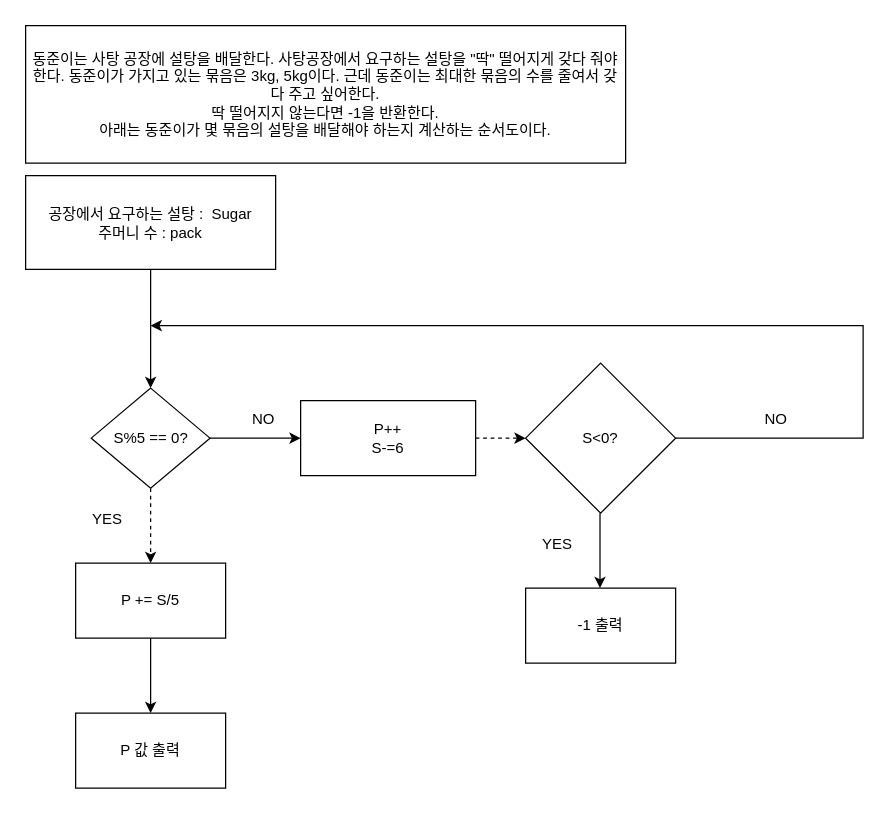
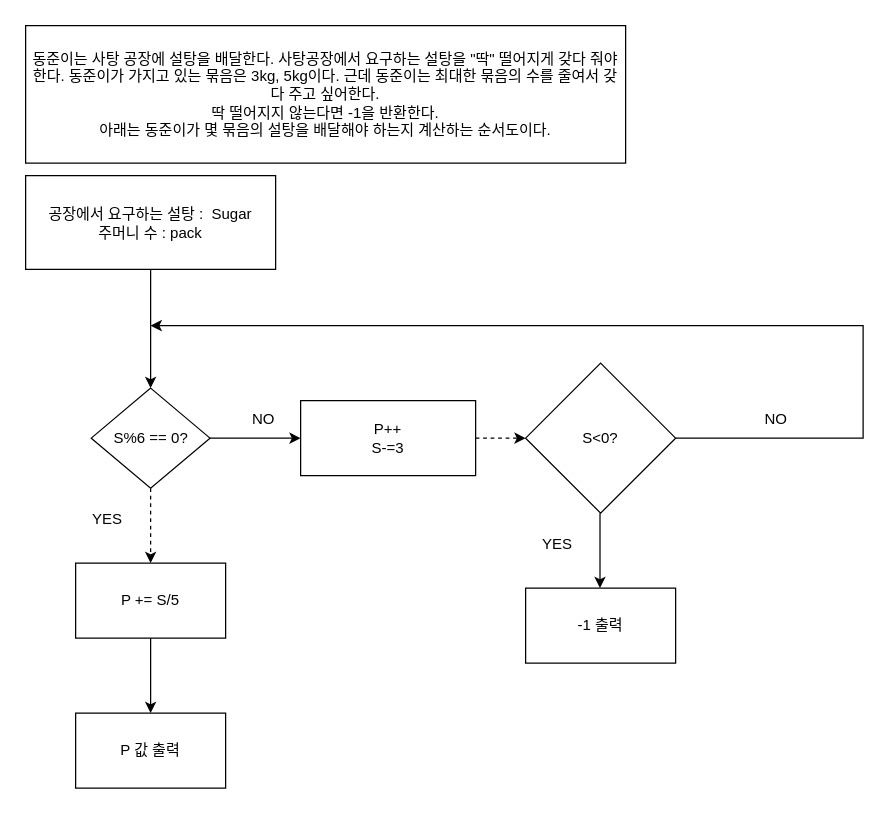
- <mxCell id="14" value="S%5 == 0?" style="rhombus;whiteSpace=wrap;html=1;" parent="1" vertex="1"><mxGeometry x="72.5" y="310" width="95" height="80" as="geometry" /></mxCell>
+ <mxCell id="14" value="S%6 == 0?" style="rhombus;whiteSpace=wrap;html=1;" parent="1" vertex="1"><mxGeometry x="72.5" y="310" width="95" height="80" as="geometry" /></mxCell>
- <mxCell id="5" value="P++&lt;br&gt;S-=6" style="rounded=0;whiteSpace=wrap;html=1;" parent="1" vertex="1"><mxGeometry x="240" y="320" width="140" height="60" as="geometry" /></mxCell>
+ <mxCell id="5" value="P++&lt;br&gt;S-=3" style="rounded=0;whiteSpace=wrap;html=1;" parent="1" vertex="1"><mxGeometry x="240" y="320" width="140" height="60" as="geometry" /></mxCell>
